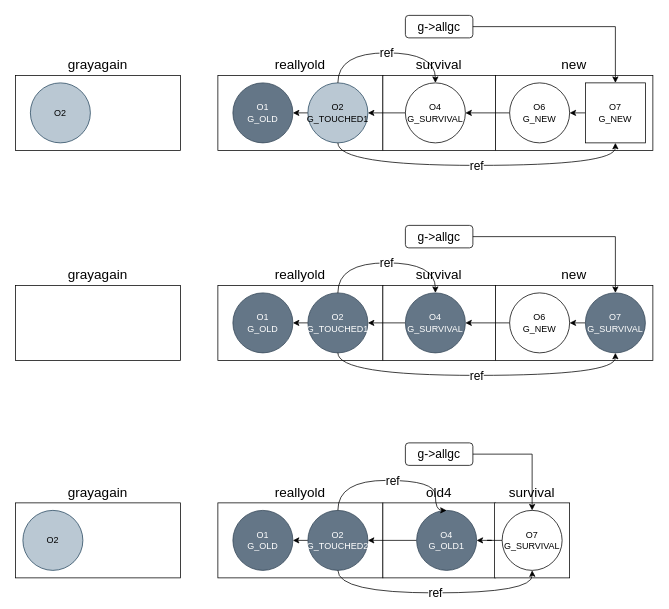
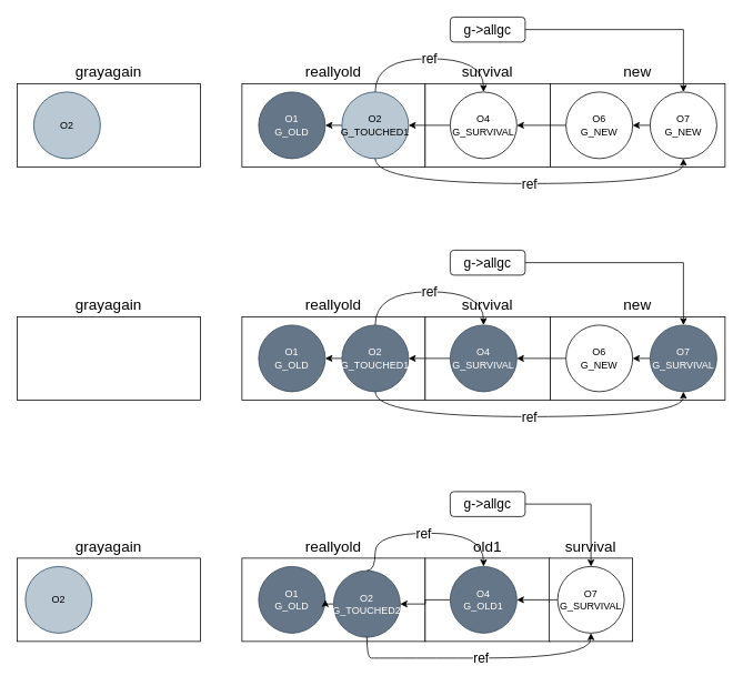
- <mxCell id="17" value="O7&lt;br&gt;G_NEW" style="whiteSpace=wrap;html=1;aspect=fixed;rounded=0;" vertex="1" parent="1"><mxGeometry x="780" y="110" width="80" height="80" as="geometry" /></mxCell>
+ <mxCell id="17" value="O7&lt;br&gt;G_NEW" style="ellipse;whiteSpace=wrap;html=1;aspect=fixed;" vertex="1" parent="1"><mxGeometry x="780" y="110" width="80" height="80" as="geometry" /></mxCell>
- <mxCell id="42" value="&lt;font style=&quot;font-size: 18px;&quot;&gt;old4&lt;/font&gt;" style="rounded=0;whiteSpace=wrap;html=1;labelPosition=center;verticalLabelPosition=top;align=center;verticalAlign=bottom;" vertex="1" parent="1"><mxGeometry x="510" y="670" width="150" height="100" as="geometry" /></mxCell>
+ <mxCell id="42" value="&lt;font style=&quot;font-size: 18px;&quot;&gt;old1&lt;/font&gt;" style="rounded=0;whiteSpace=wrap;html=1;labelPosition=center;verticalLabelPosition=top;align=center;verticalAlign=bottom;" vertex="1" parent="1"><mxGeometry x="510" y="670" width="150" height="100" as="geometry" /></mxCell>
- <mxCell id="40" value="O2&lt;br&gt;G_TOUCHED2" style="ellipse;whiteSpace=wrap;html=1;aspect=fixed;fillColor=#647687;strokeColor=#314354;fontColor=#ffffff;" vertex="1" parent="1"><mxGeometry x="410" y="680" width="80" height="80" as="geometry" /></mxCell>
+ <mxCell id="40" value="O2&lt;br&gt;G_TOUCHED2" style="ellipse;whiteSpace=wrap;html=1;aspect=fixed;fillColor=#647687;strokeColor=#314354;fontColor=#ffffff;" vertex="1" parent="1"><mxGeometry x="400" y="685" width="80" height="80" as="geometry" /></mxCell>
- <mxCell id="44" value="O4&lt;br&gt;G_OLD1" style="ellipse;whiteSpace=wrap;html=1;aspect=fixed;fillColor=#647687;fontColor=#ffffff;strokeColor=#314354;" vertex="1" parent="1"><mxGeometry x="555" y="680" width="80" height="80" as="geometry" /></mxCell>
+ <mxCell id="44" value="O4&lt;br&gt;G_OLD1" style="ellipse;whiteSpace=wrap;html=1;aspect=fixed;fillColor=#647687;fontColor=#ffffff;strokeColor=#314354;" vertex="1" parent="1"><mxGeometry x="540" y="680" width="80" height="80" as="geometry" /></mxCell>
